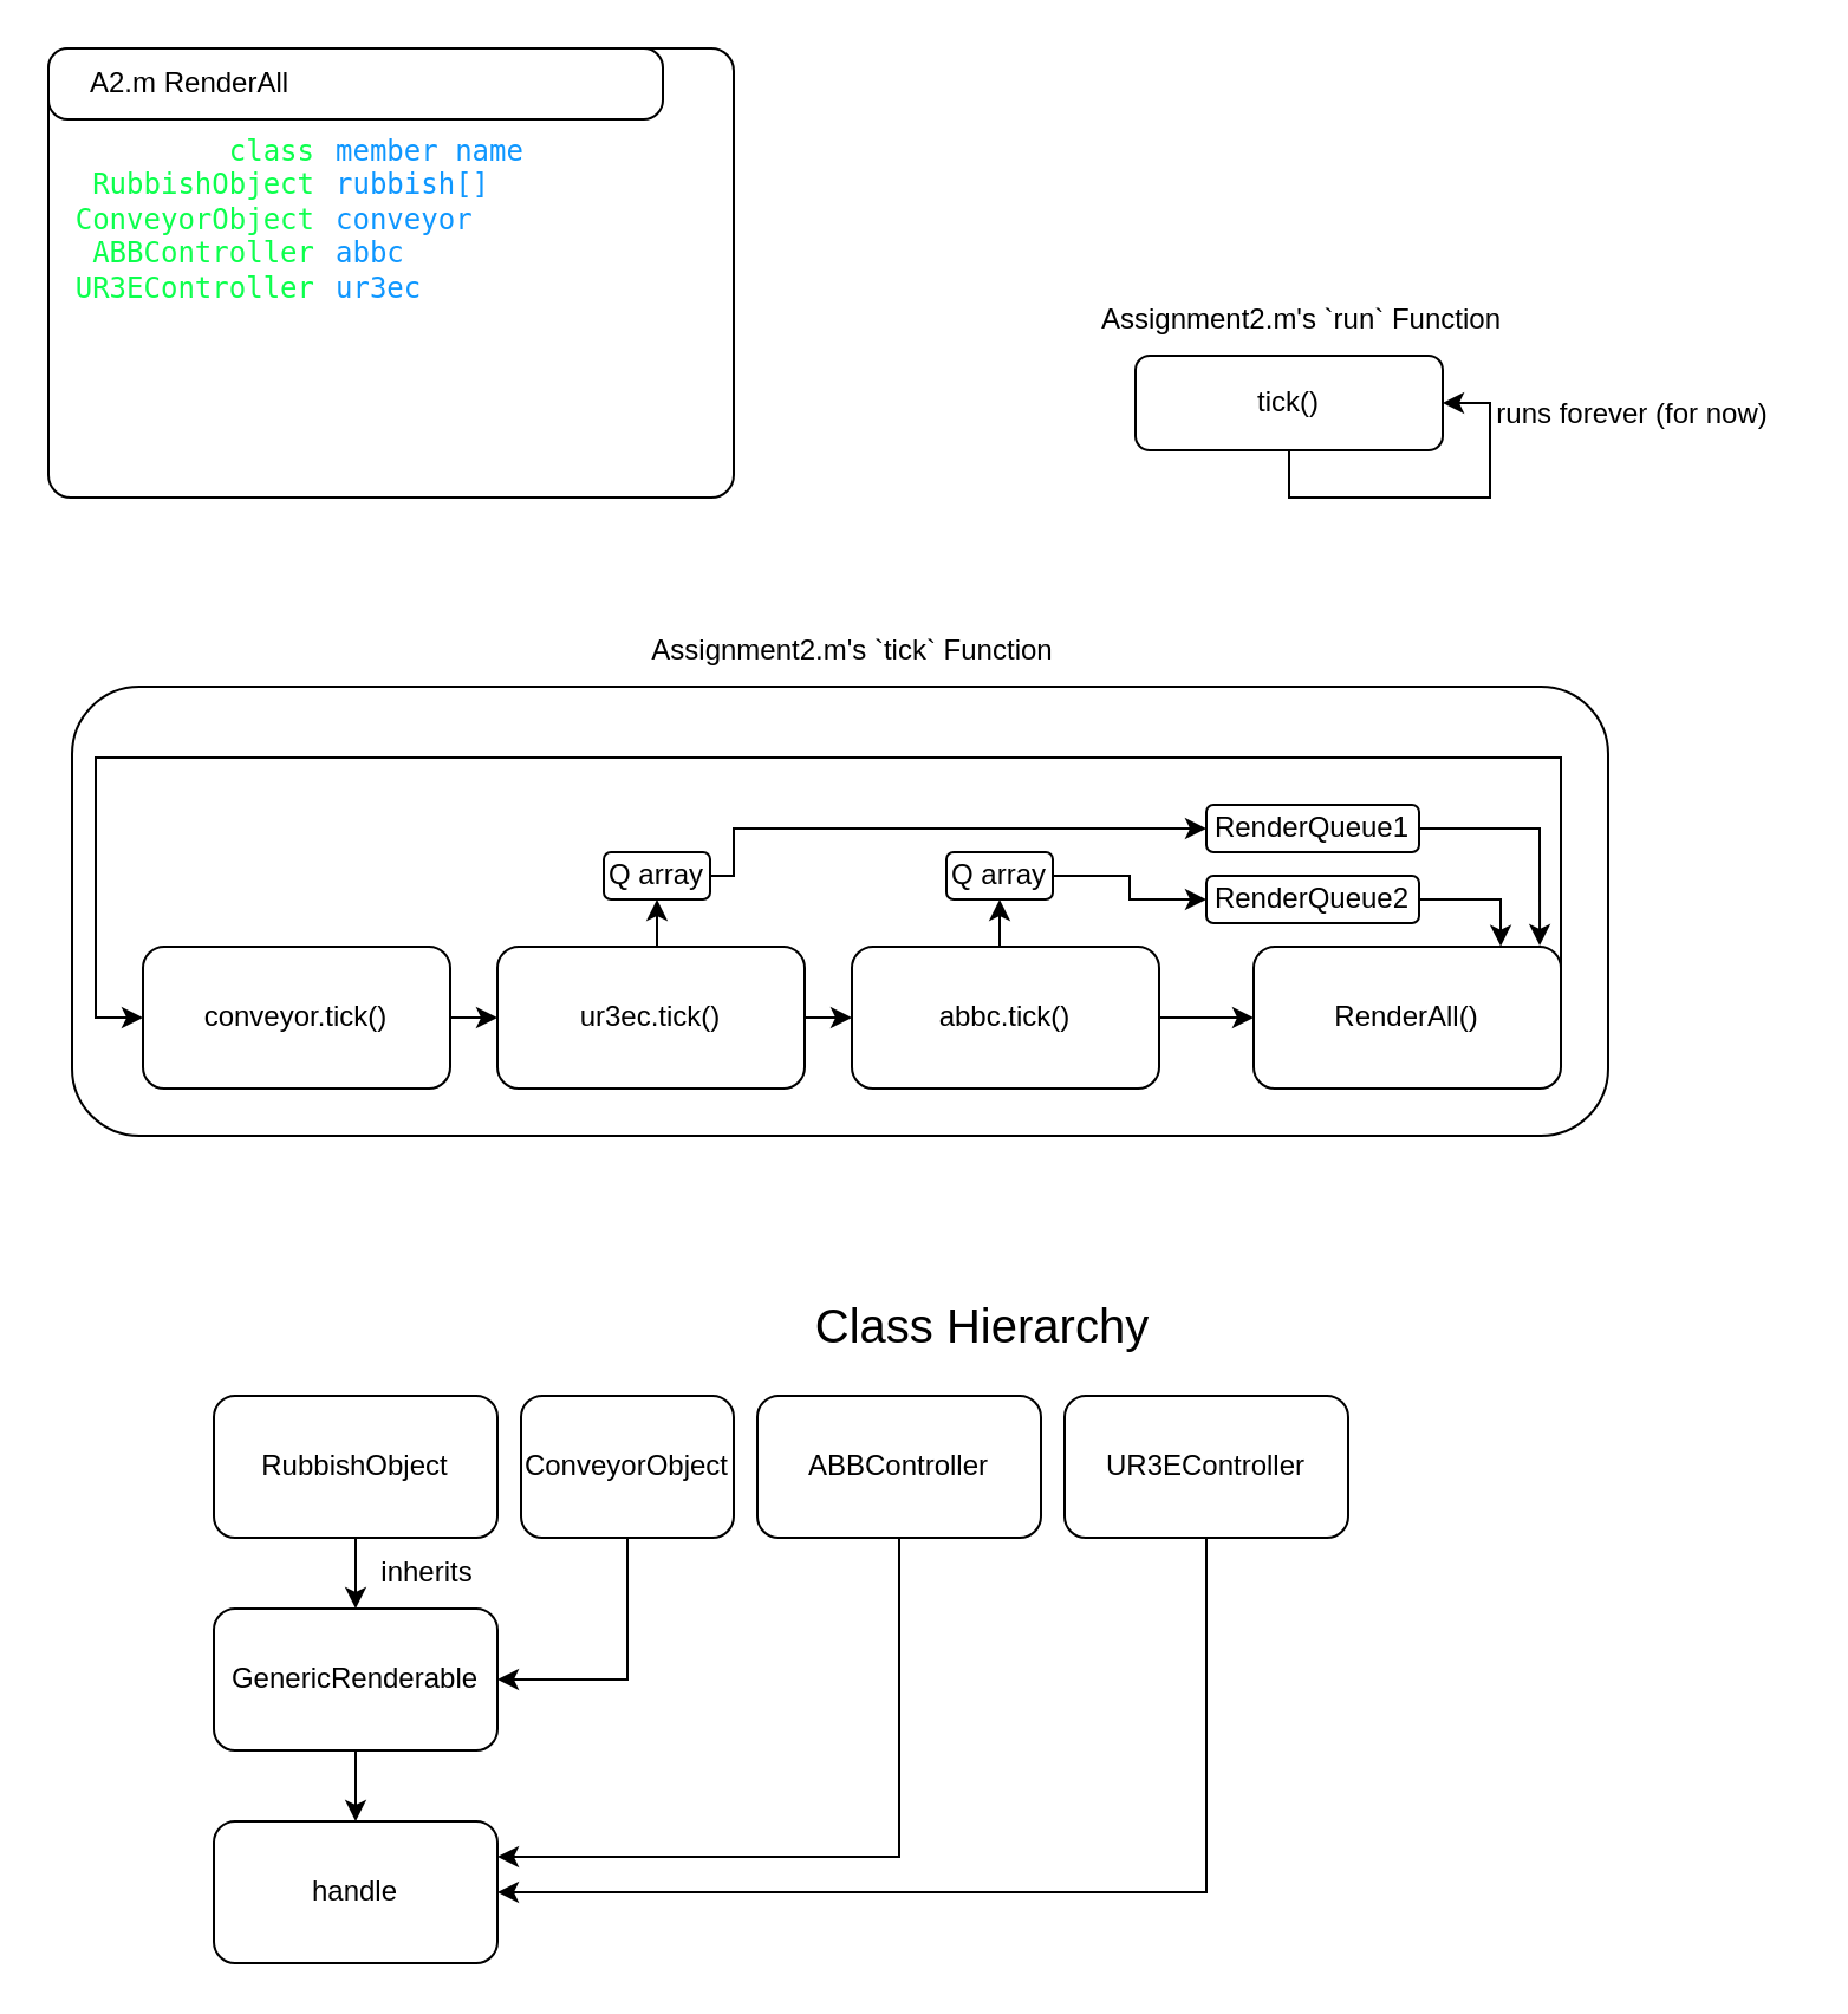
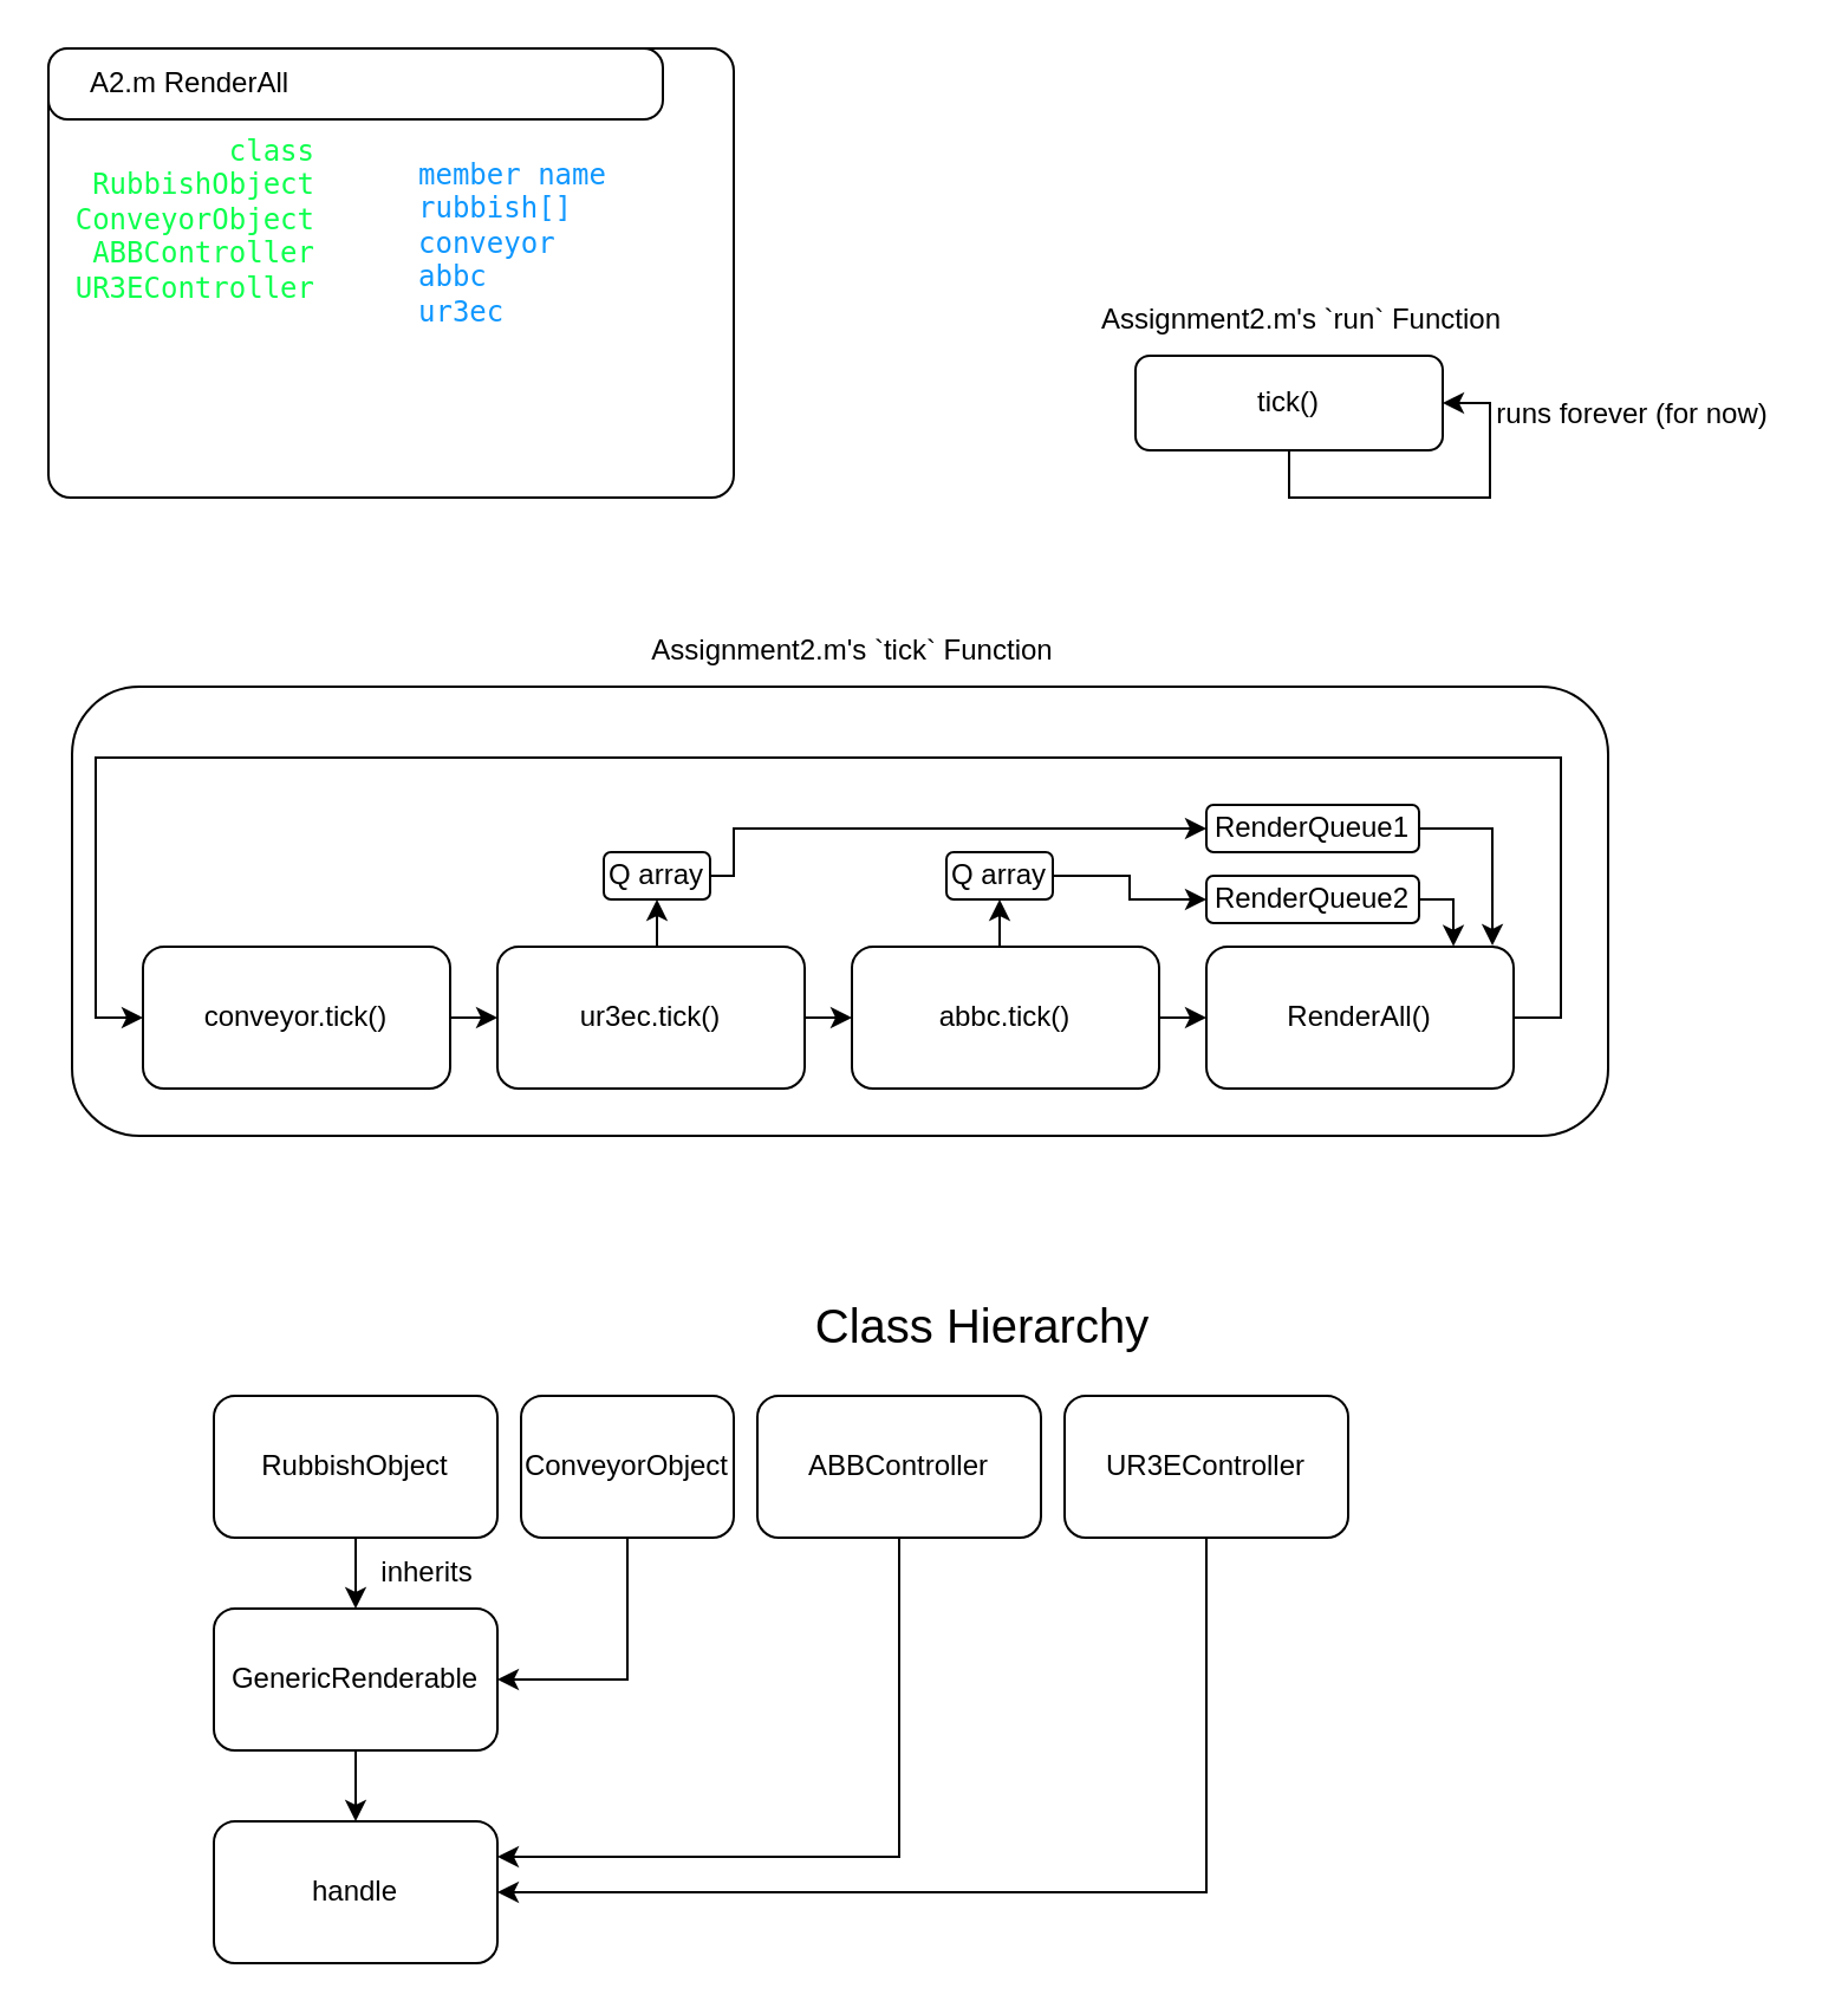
- <mxCell id="43" value="member name&lt;br&gt;rubbish[]&lt;br&gt;conveyor&lt;br&gt;&lt;div&gt;abbc&lt;/div&gt;&lt;div&gt;ur3ec&lt;br&gt;&lt;/div&gt;" style="text;html=1;align=left;verticalAlign=top;whiteSpace=wrap;rounded=0;fontFamily=monospace;fontColor=#0F97FF;" vertex="1" parent="1"><mxGeometry x="140" y="50" width="115" height="90" as="geometry" /></mxCell>
+ <mxCell id="43" value="member name&lt;br&gt;rubbish[]&lt;br&gt;conveyor&lt;br&gt;&lt;div&gt;abbc&lt;/div&gt;&lt;div&gt;ur3ec&lt;br&gt;&lt;/div&gt;" style="text;html=1;align=left;verticalAlign=top;whiteSpace=wrap;rounded=0;fontFamily=monospace;fontColor=#0F97FF;" vertex="1" parent="1"><mxGeometry x="175" y="60" width="115" height="90" as="geometry" /></mxCell>
- <mxCell id="35" value="RenderAll()" style="rounded=1;whiteSpace=wrap;html=1;" vertex="1" parent="1"><mxGeometry x="530" y="400" width="130" height="60" as="geometry" /></mxCell>
+ <mxCell id="35" value="RenderAll()" style="rounded=1;whiteSpace=wrap;html=1;" vertex="1" parent="1"><mxGeometry x="510" y="400" width="130" height="60" as="geometry" /></mxCell>
